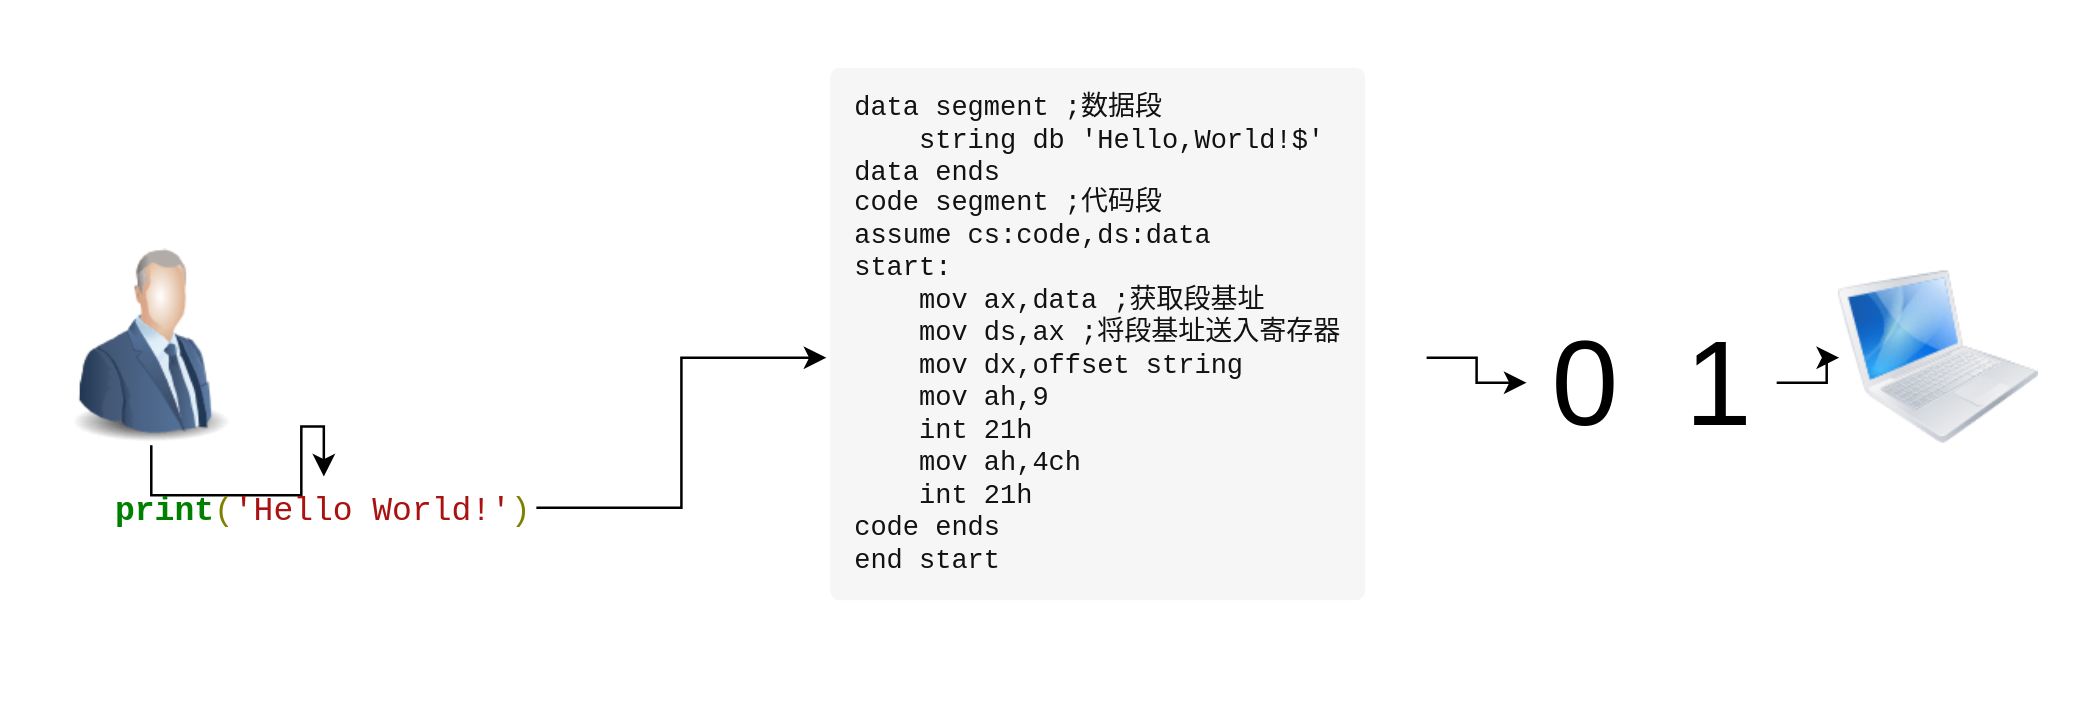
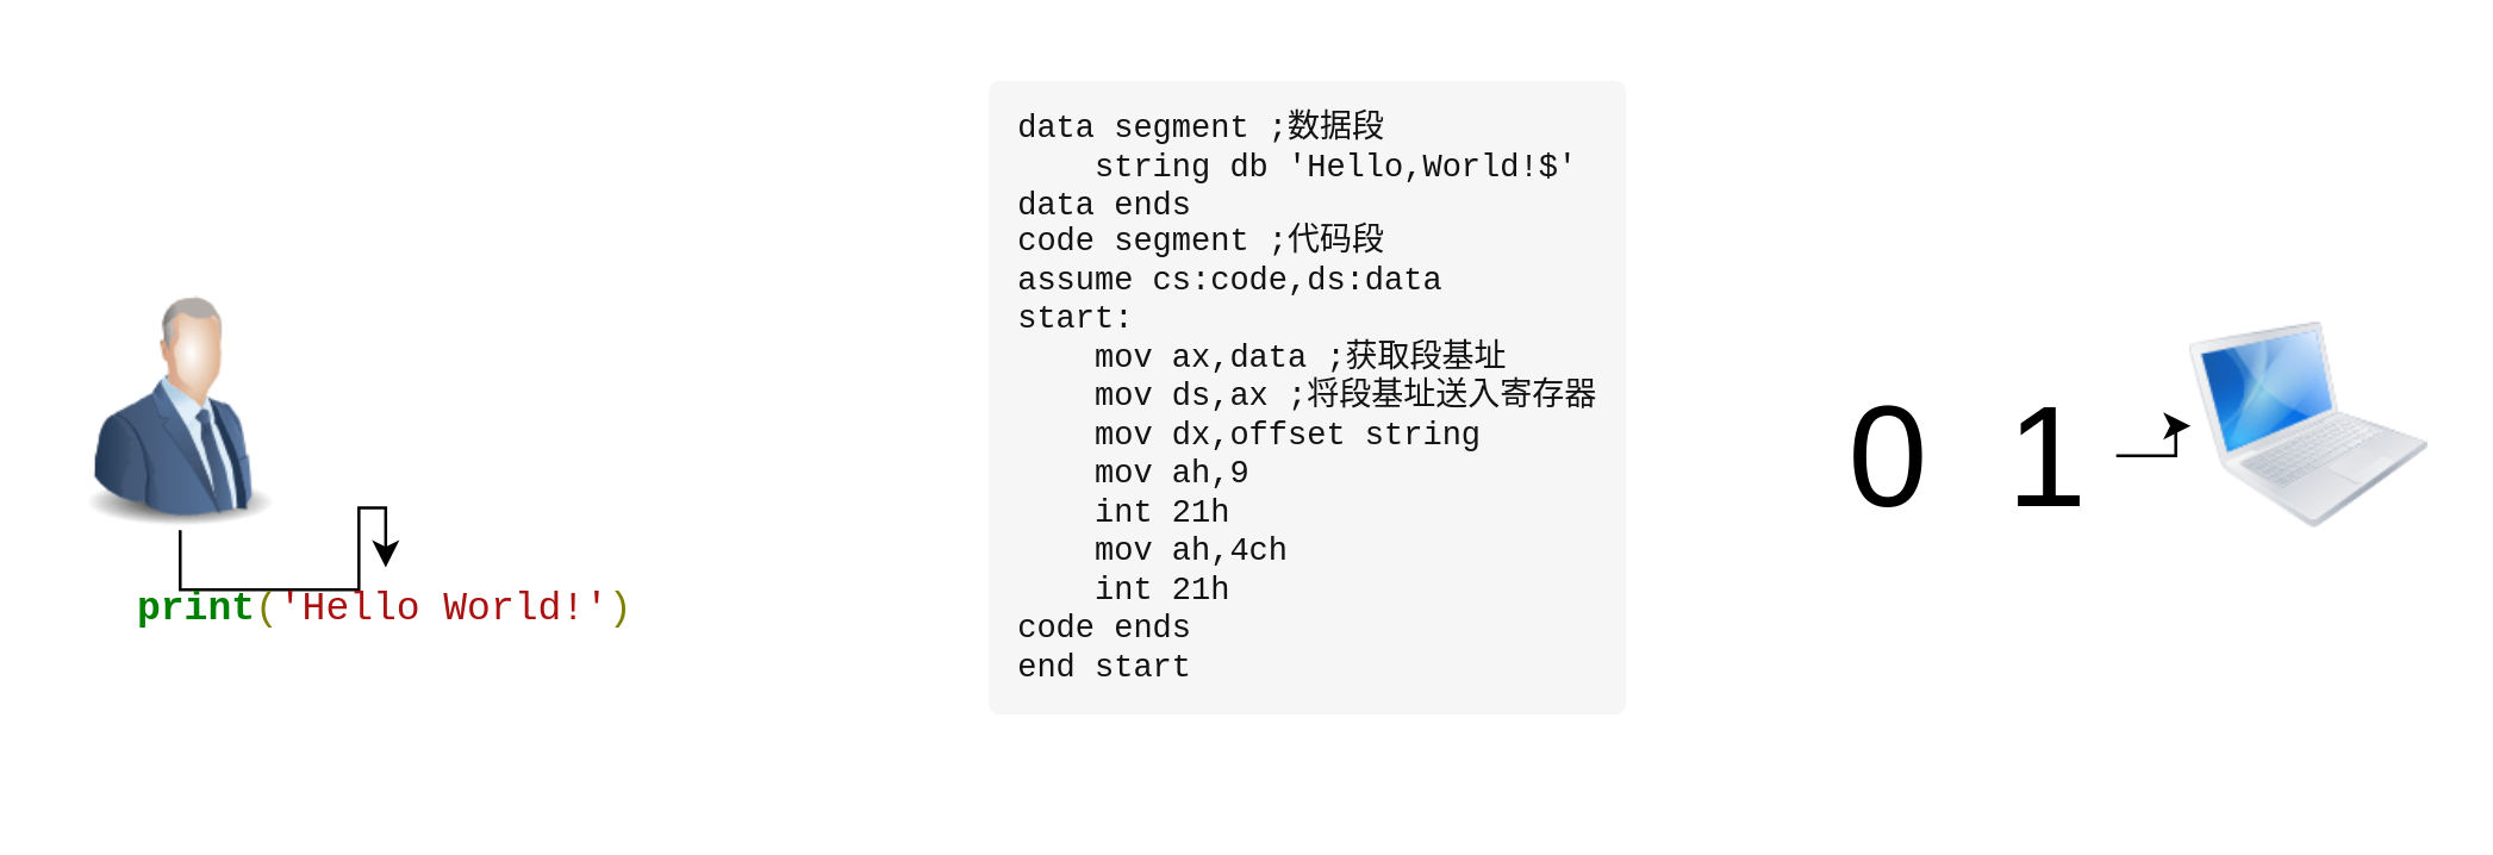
- <mxCell id="7" value="" style="edgeStyle=orthogonalEdgeStyle;rounded=0;orthogonalLoop=1;jettySize=auto;html=1;" edge="1" parent="1" source="8" target="6"><mxGeometry relative="1" as="geometry" /></mxCell>
- <mxCell id="9" value="" style="edgeStyle=orthogonalEdgeStyle;rounded=0;orthogonalLoop=1;jettySize=auto;html=1;" edge="1" parent="1" source="10" target="8"><mxGeometry relative="1" as="geometry" /></mxCell>
